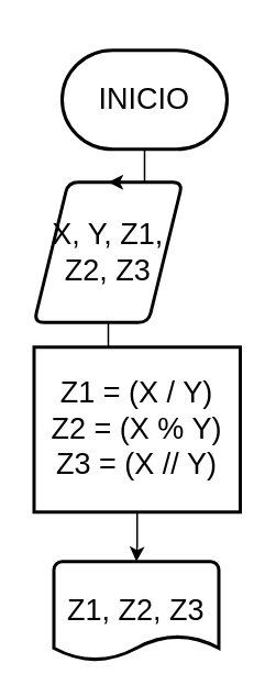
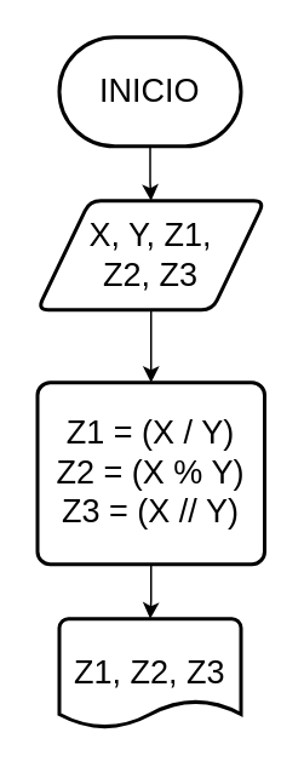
- <mxCell id="7" value="INICIO" style="strokeWidth=2;html=1;shape=mxgraph.flowchart.terminator;whiteSpace=wrap;fontSize=18;" parent="1" vertex="1"><mxGeometry x="37" y="30" width="100" height="60" as="geometry" /></mxCell>
+ <mxCell id="7" value="INICIO" style="strokeWidth=2;html=1;shape=mxgraph.flowchart.terminator;whiteSpace=wrap;fontSize=18;" parent="1" vertex="1"><mxGeometry x="32" y="20" width="100" height="60" as="geometry" /></mxCell>
- <mxCell id="3" value="&lt;font style=&quot;font-size: 18px&quot;&gt;X, Y, Z1,&lt;br&gt;Z2, Z3&lt;br&gt;&lt;/font&gt;" style="shape=parallelogram;html=1;strokeWidth=2;perimeter=parallelogramPerimeter;whiteSpace=wrap;rounded=1;arcSize=12;size=0.23;" parent="1" vertex="1"><mxGeometry x="20" y="110" width="90" height="85" as="geometry" /></mxCell>
+ <mxCell id="3" value="&lt;font style=&quot;font-size: 18px&quot;&gt;X, Y, Z1,&lt;br&gt;Z2, Z3&lt;br&gt;&lt;/font&gt;" style="shape=parallelogram;html=1;strokeWidth=2;perimeter=parallelogramPerimeter;whiteSpace=wrap;rounded=1;arcSize=12;size=0.23;" parent="1" vertex="1"><mxGeometry x="20" y="110" width="125" height="60" as="geometry" /></mxCell>
- <mxCell id="5" value="&lt;font style=&quot;font-size: 18px&quot;&gt;Z1 = (X / Y)&lt;br&gt;Z2 = (X % Y)&lt;br&gt;Z3 = (X // Y)&lt;br&gt;&lt;/font&gt;" style="whiteSpace=wrap;html=1;absoluteArcSize=1;arcSize=14;strokeWidth=2;rounded=0;" parent="1" vertex="1"><mxGeometry x="20" y="210" width="125" height="100" as="geometry" /></mxCell>
+ <mxCell id="5" value="&lt;font style=&quot;font-size: 18px&quot;&gt;Z1 = (X / Y)&lt;br&gt;Z2 = (X % Y)&lt;br&gt;Z3 = (X // Y)&lt;br&gt;&lt;/font&gt;" style="rounded=1;whiteSpace=wrap;html=1;absoluteArcSize=1;arcSize=14;strokeWidth=2;" parent="1" vertex="1"><mxGeometry x="20" y="210" width="125" height="100" as="geometry" /></mxCell>
